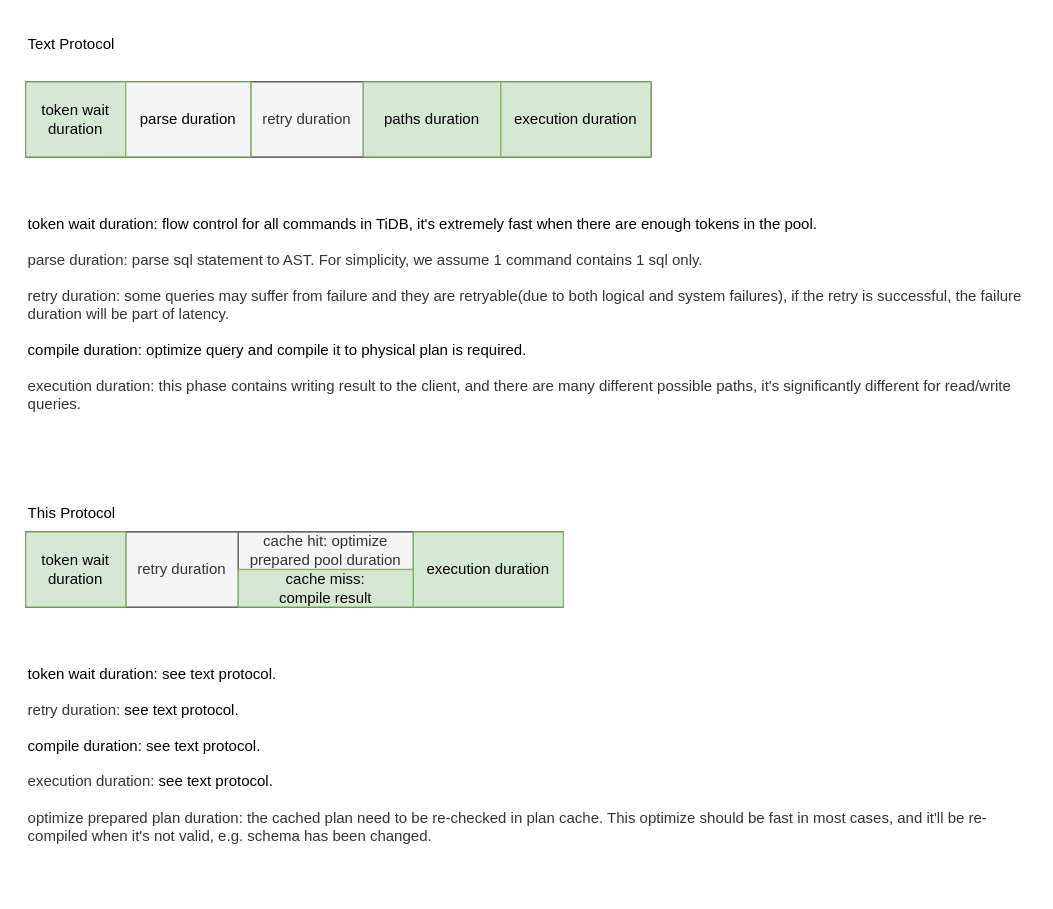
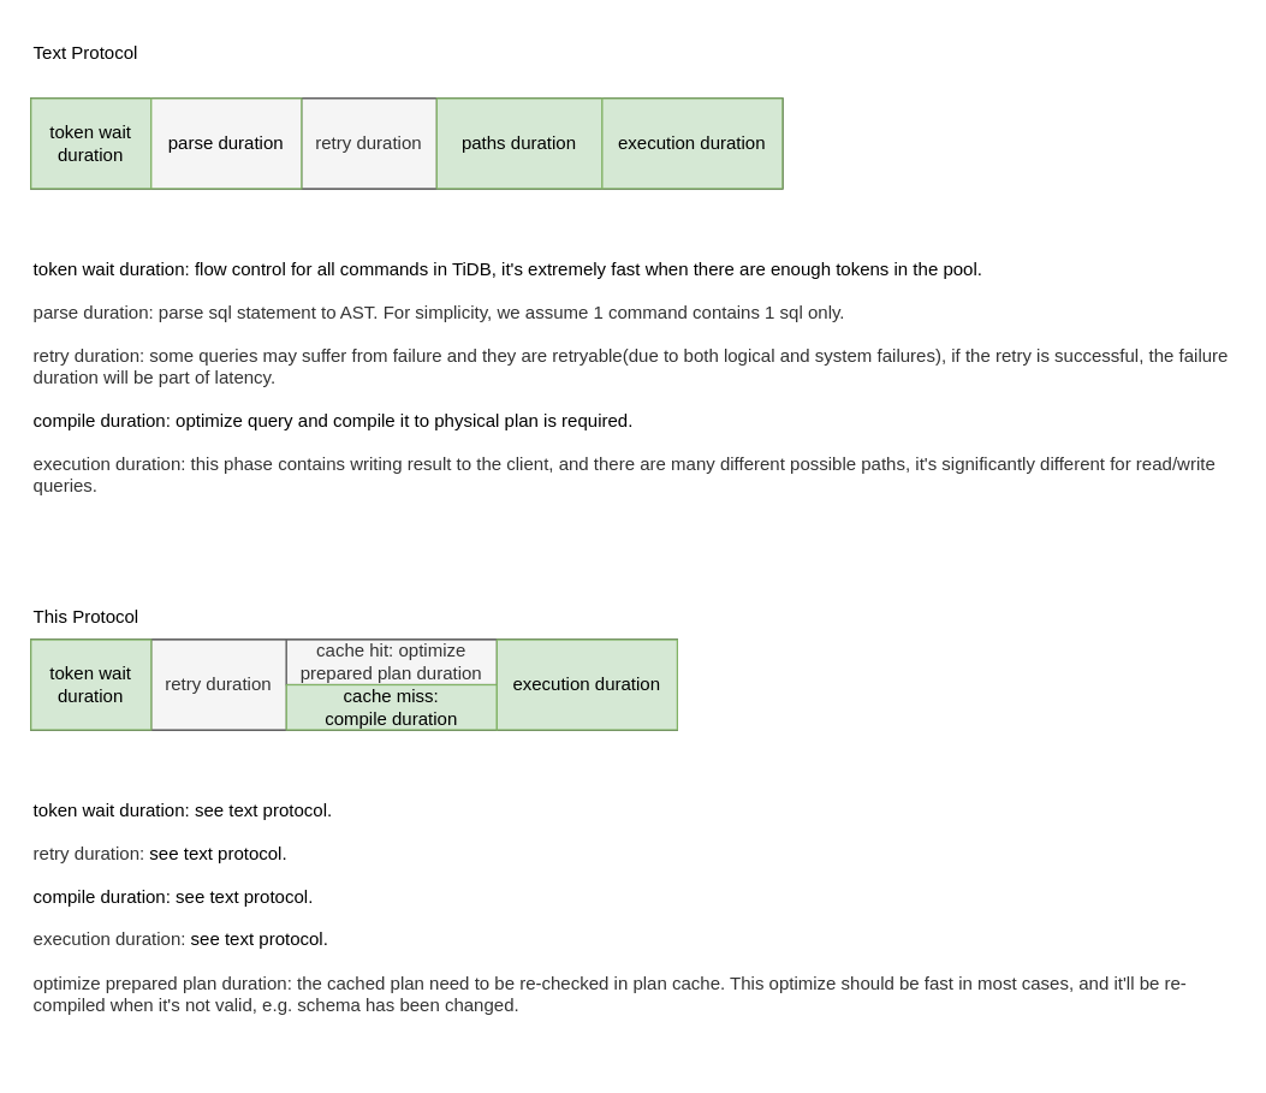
- <mxCell id="14" value="cache hit: optimize prepared pool duration" style="rounded=0;whiteSpace=wrap;html=1;fillColor=#f5f5f5;fontColor=#333333;strokeColor=#666666;" parent="1" vertex="1"><mxGeometry x="190" y="425" width="140" height="30" as="geometry" /></mxCell>
+ <mxCell id="14" value="cache hit: optimize prepared plan duration" style="rounded=0;whiteSpace=wrap;html=1;fillColor=#f5f5f5;fontColor=#333333;strokeColor=#666666;" parent="1" vertex="1"><mxGeometry x="190" y="425" width="140" height="30" as="geometry" /></mxCell>
- <mxCell id="15" value="cache miss:&lt;br&gt;compile result" style="rounded=0;whiteSpace=wrap;html=1;fillColor=#d5e8d4;strokeColor=#82b366;" parent="1" vertex="1"><mxGeometry x="190" y="455" width="140" height="30" as="geometry" /></mxCell>
+ <mxCell id="15" value="cache miss:&lt;br&gt;compile duration" style="rounded=0;whiteSpace=wrap;html=1;fillColor=#d5e8d4;strokeColor=#82b366;" parent="1" vertex="1"><mxGeometry x="190" y="455" width="140" height="30" as="geometry" /></mxCell>
